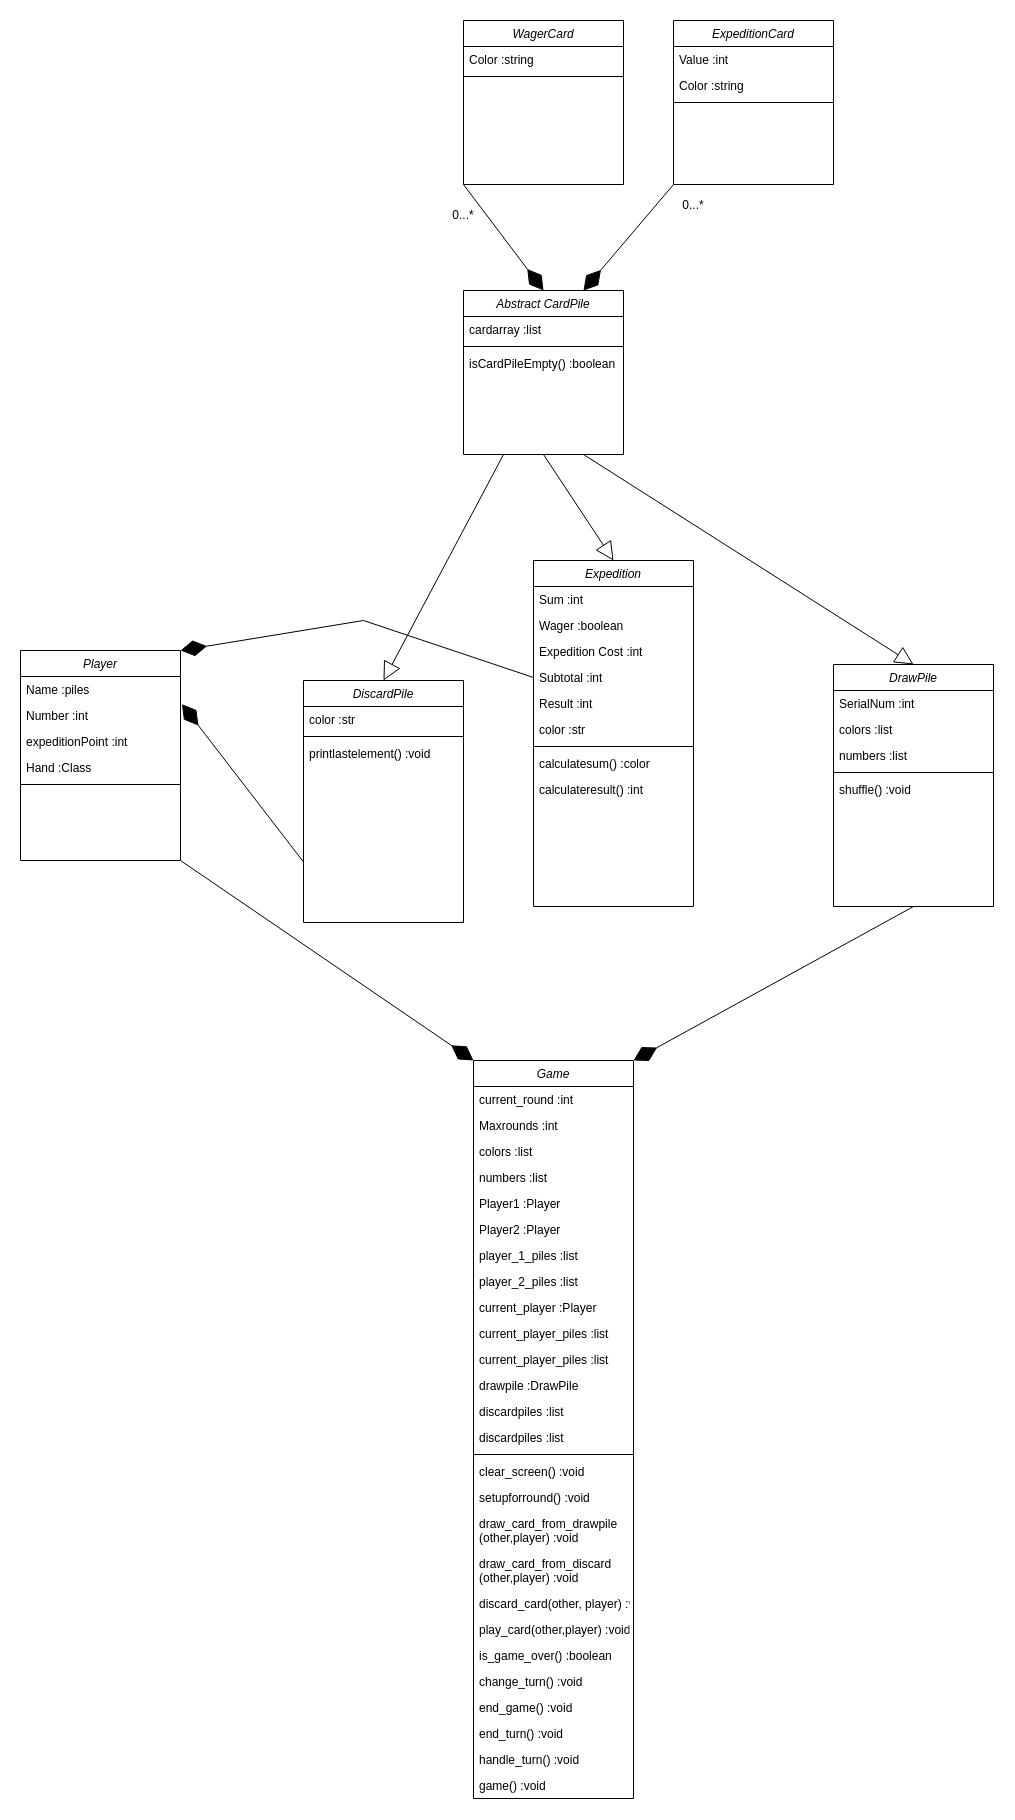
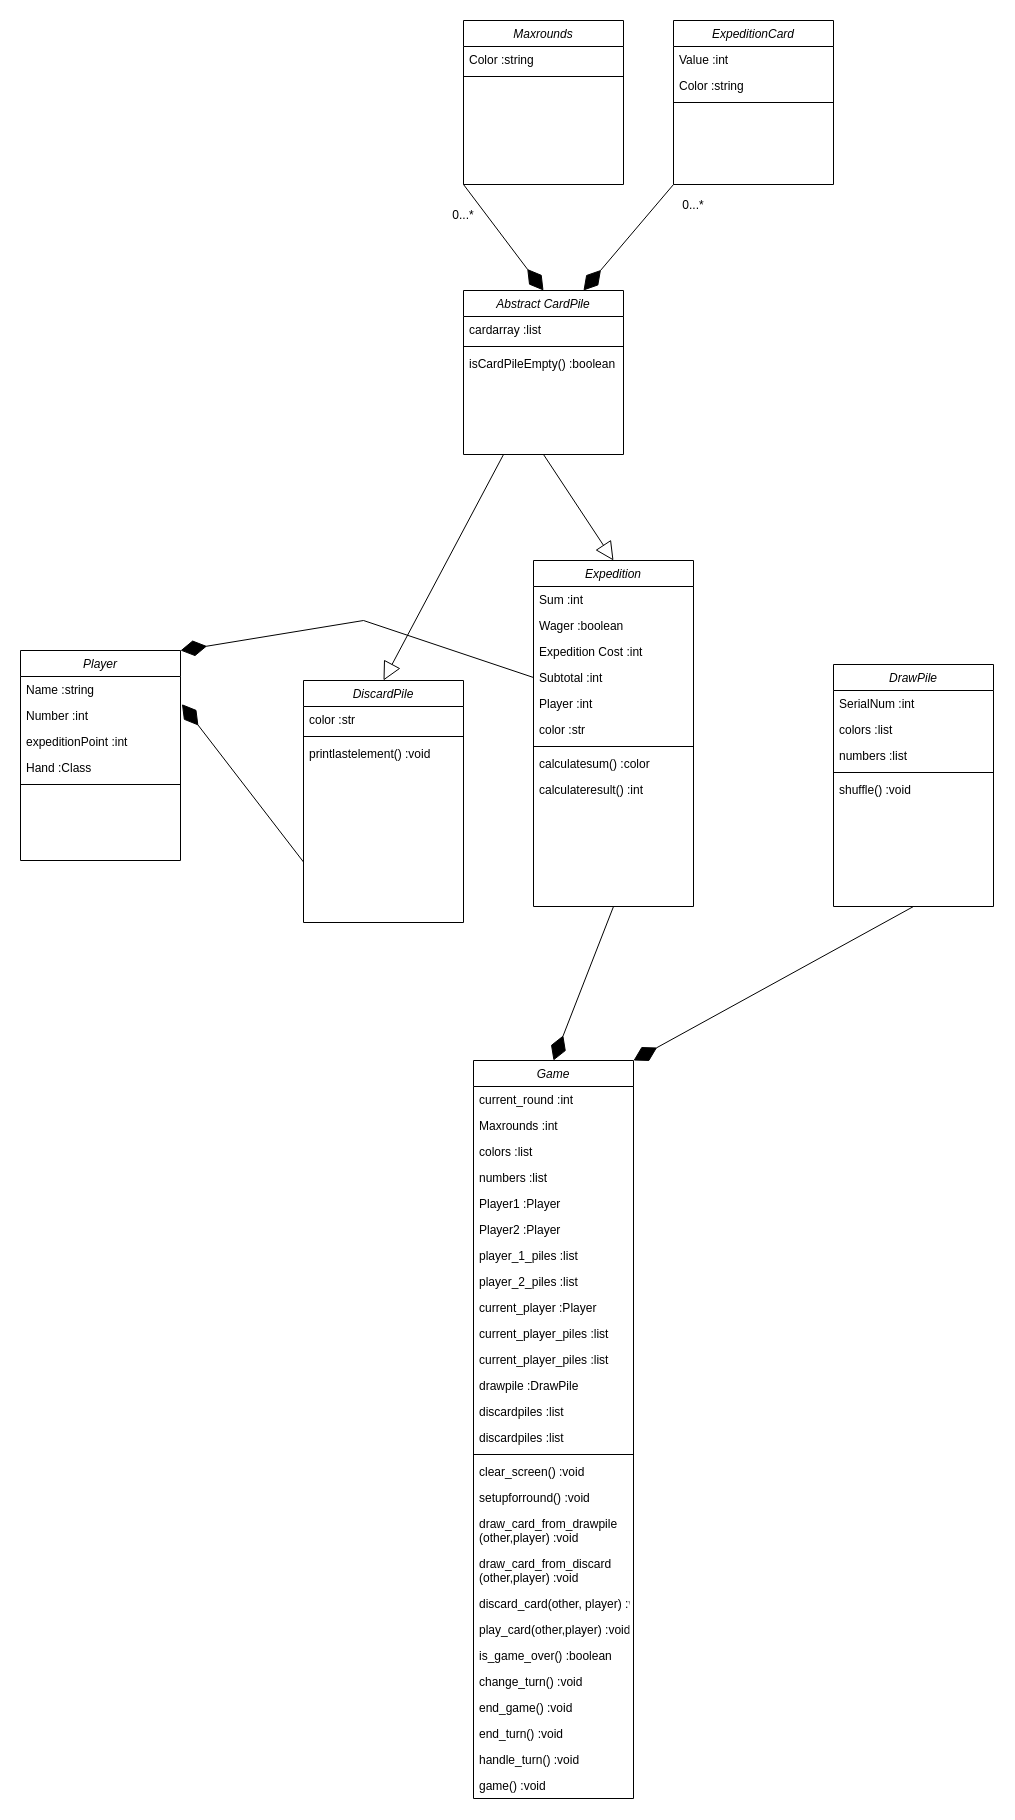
- <mxCell id="20" value="WagerCard" style="swimlane;fontStyle=2;align=center;verticalAlign=top;childLayout=stackLayout;horizontal=1;startSize=26;horizontalStack=0;resizeParent=1;resizeLast=0;collapsible=1;marginBottom=0;rounded=0;shadow=0;strokeWidth=1;" parent="1" vertex="1"><mxGeometry x="463" y="20" width="160" height="164" as="geometry"><mxRectangle x="230" y="140" width="160" height="26" as="alternateBounds" /></mxGeometry></mxCell>
+ <mxCell id="20" value="Maxrounds" style="swimlane;fontStyle=2;align=center;verticalAlign=top;childLayout=stackLayout;horizontal=1;startSize=26;horizontalStack=0;resizeParent=1;resizeLast=0;collapsible=1;marginBottom=0;rounded=0;shadow=0;strokeWidth=1;" parent="1" vertex="1"><mxGeometry x="463" y="20" width="160" height="164" as="geometry"><mxRectangle x="230" y="140" width="160" height="26" as="alternateBounds" /></mxGeometry></mxCell>
- <mxCell id="35" value="" style="endArrow=block;endSize=16;endFill=0;html=1;rounded=0;exitX=0.75;exitY=1;exitDx=0;exitDy=0;entryX=0.5;entryY=0;entryDx=0;entryDy=0;" parent="1" source="16" target="38" edge="1"><mxGeometry width="160" relative="1" as="geometry"><mxPoint x="633" y="420" as="sourcePoint" /><mxPoint x="773" y="560" as="targetPoint" /></mxGeometry></mxCell>
- <mxCell id="7" value="Name :piles" style="text;align=left;verticalAlign=top;spacingLeft=4;spacingRight=4;overflow=hidden;rotatable=0;points=[[0,0.5],[1,0.5]];portConstraint=eastwest;" parent="6" vertex="1"><mxGeometry y="26" width="160" height="26" as="geometry" /></mxCell>
+ <mxCell id="7" value="Name :string" style="text;align=left;verticalAlign=top;spacingLeft=4;spacingRight=4;overflow=hidden;rotatable=0;points=[[0,0.5],[1,0.5]];portConstraint=eastwest;" parent="6" vertex="1"><mxGeometry y="26" width="160" height="26" as="geometry" /></mxCell>
- <mxCell id="28" value="Result :int" style="text;align=left;verticalAlign=top;spacingLeft=4;spacingRight=4;overflow=hidden;rotatable=0;points=[[0,0.5],[1,0.5]];portConstraint=eastwest;" parent="23" vertex="1"><mxGeometry y="130" width="160" height="26" as="geometry" /></mxCell>
+ <mxCell id="28" value="Player :int" style="text;align=left;verticalAlign=top;spacingLeft=4;spacingRight=4;overflow=hidden;rotatable=0;points=[[0,0.5],[1,0.5]];portConstraint=eastwest;" parent="23" vertex="1"><mxGeometry y="130" width="160" height="26" as="geometry" /></mxCell>
- <mxCell id="72" value="" style="endArrow=diamondThin;endFill=1;endSize=24;html=1;rounded=0;exitX=1;exitY=1;exitDx=0;exitDy=0;entryX=0;entryY=0;entryDx=0;entryDy=0;" parent="1" source="6" target="44" edge="1"><mxGeometry width="160" relative="1" as="geometry"><mxPoint x="313" y="1000" as="sourcePoint" /><mxPoint x="303" y="1040" as="targetPoint" /></mxGeometry></mxCell>
+ <mxCell id="73" value="" style="endArrow=diamondThin;endFill=1;endSize=24;html=1;rounded=0;entryX=0.5;entryY=0;entryDx=0;entryDy=0;exitX=0.5;exitY=1;exitDx=0;exitDy=0;" parent="1" source="23" target="44" edge="1"><mxGeometry width="160" relative="1" as="geometry"><mxPoint x="523" y="1070" as="sourcePoint" /><mxPoint x="473" y="916" as="targetPoint" /></mxGeometry></mxCell>
